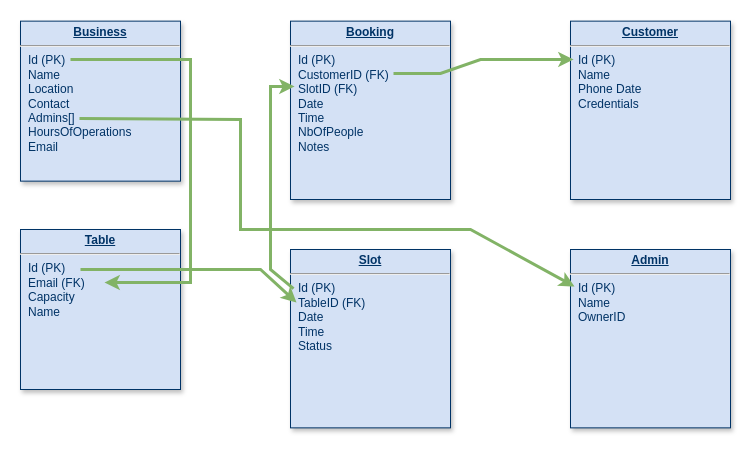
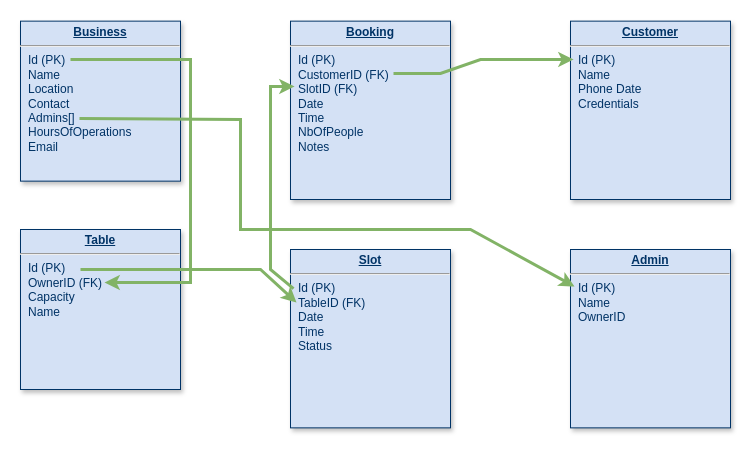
- <mxCell id="3" value="&lt;p style=&quot;margin: 0px; margin-top: 4px; text-align: center; text-decoration: underline;&quot;&gt;&lt;b&gt;Table&lt;/b&gt;&lt;/p&gt;&lt;hr&gt;&lt;p style=&quot;margin: 0px; margin-left: 8px;&quot;&gt;Id (PK)&lt;/p&gt;&lt;p style=&quot;margin: 0px; margin-left: 8px;&quot;&gt;Email (FK)&lt;/p&gt;&lt;p style=&quot;margin: 0px; margin-left: 8px;&quot;&gt;Capacity&lt;/p&gt;&lt;p style=&quot;margin: 0px; margin-left: 8px;&quot;&gt;Name&lt;/p&gt;" style="verticalAlign=top;align=left;overflow=fill;fontSize=12;fontFamily=Helvetica;html=1;strokeColor=#003366;shadow=1;fillColor=#D4E1F5;fontColor=#003366" parent="1" vertex="1"><mxGeometry x="20" y="229" width="160" height="160" as="geometry" /></mxCell>
+ <mxCell id="3" value="&lt;p style=&quot;margin: 0px; margin-top: 4px; text-align: center; text-decoration: underline;&quot;&gt;&lt;b&gt;Table&lt;/b&gt;&lt;/p&gt;&lt;hr&gt;&lt;p style=&quot;margin: 0px; margin-left: 8px;&quot;&gt;Id (PK)&lt;/p&gt;&lt;p style=&quot;margin: 0px; margin-left: 8px;&quot;&gt;OwnerID (FK)&lt;/p&gt;&lt;p style=&quot;margin: 0px; margin-left: 8px;&quot;&gt;Capacity&lt;/p&gt;&lt;p style=&quot;margin: 0px; margin-left: 8px;&quot;&gt;Name&lt;/p&gt;" style="verticalAlign=top;align=left;overflow=fill;fontSize=12;fontFamily=Helvetica;html=1;strokeColor=#003366;shadow=1;fillColor=#D4E1F5;fontColor=#003366" parent="1" vertex="1"><mxGeometry x="20" y="229" width="160" height="160" as="geometry" /></mxCell>
